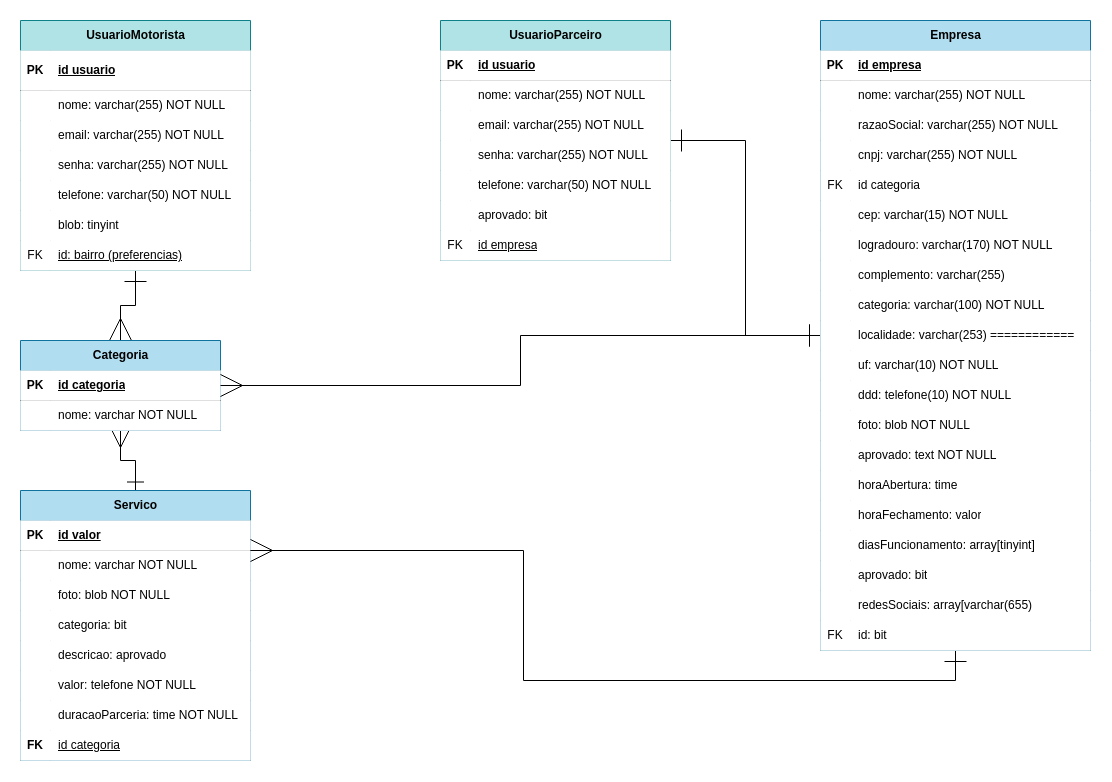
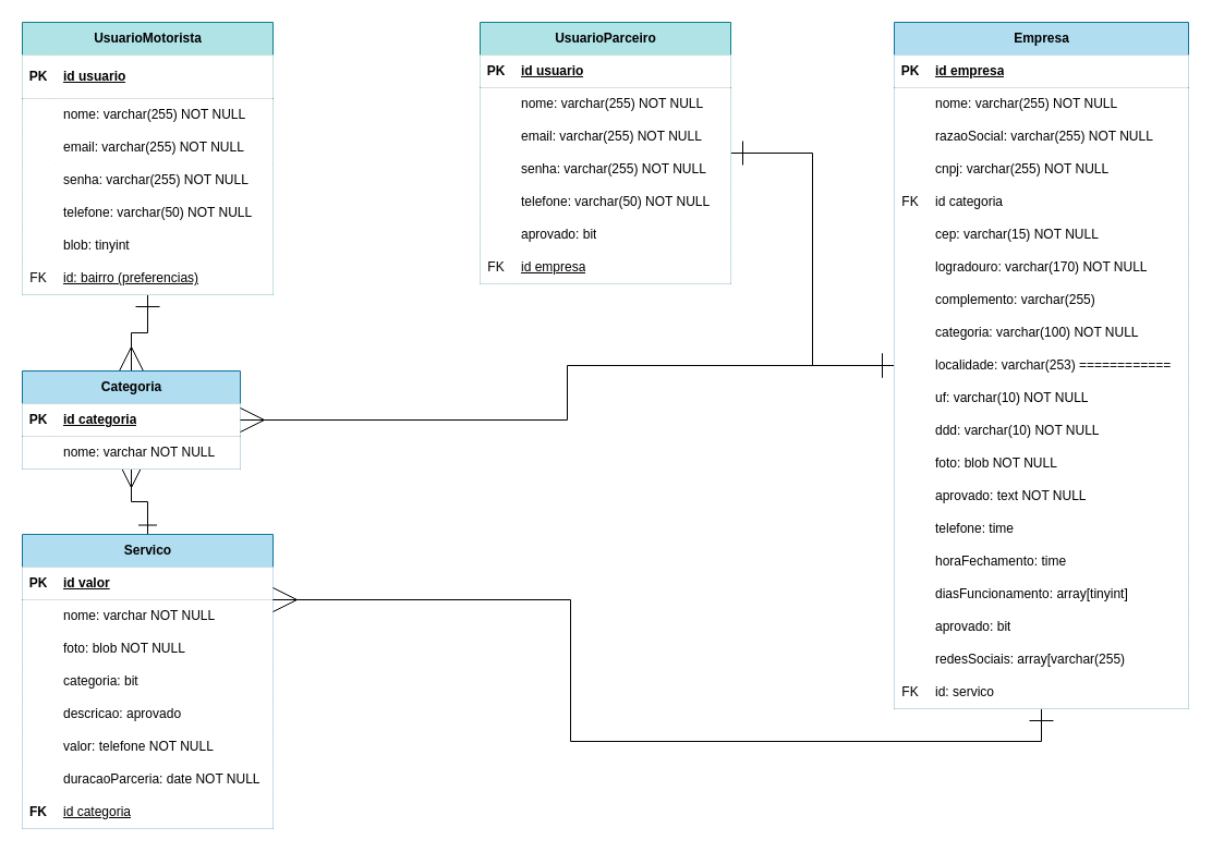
- <mxCell id="119" value="ddd: telefone(10) NOT NULL" style="shape=partialRectangle;connectable=0;fillColor=default;top=0;left=0;bottom=0;right=0;align=left;spacingLeft=6;overflow=hidden;whiteSpace=wrap;html=1;" parent="117" vertex="1"><mxGeometry x="30" width="240" height="30" as="geometry"><mxRectangle width="240" height="30" as="alternateBounds" /></mxGeometry></mxCell>
+ <mxCell id="119" value="ddd: varchar(10) NOT NULL" style="shape=partialRectangle;connectable=0;fillColor=default;top=0;left=0;bottom=0;right=0;align=left;spacingLeft=6;overflow=hidden;whiteSpace=wrap;html=1;" parent="117" vertex="1"><mxGeometry x="30" width="240" height="30" as="geometry"><mxRectangle width="240" height="30" as="alternateBounds" /></mxGeometry></mxCell>
- <mxCell id="128" value="horaAbertura: time" style="shape=partialRectangle;connectable=0;fillColor=default;top=0;left=0;bottom=0;right=0;align=left;spacingLeft=6;overflow=hidden;whiteSpace=wrap;html=1;" parent="126" vertex="1"><mxGeometry x="30" width="240" height="30" as="geometry"><mxRectangle width="240" height="30" as="alternateBounds" /></mxGeometry></mxCell>
+ <mxCell id="128" value="telefone: time" style="shape=partialRectangle;connectable=0;fillColor=default;top=0;left=0;bottom=0;right=0;align=left;spacingLeft=6;overflow=hidden;whiteSpace=wrap;html=1;" parent="126" vertex="1"><mxGeometry x="30" width="240" height="30" as="geometry"><mxRectangle width="240" height="30" as="alternateBounds" /></mxGeometry></mxCell>
- <mxCell id="131" value="horaFechamento: valor" style="shape=partialRectangle;connectable=0;fillColor=default;top=0;left=0;bottom=0;right=0;align=left;spacingLeft=6;overflow=hidden;whiteSpace=wrap;html=1;" parent="129" vertex="1"><mxGeometry x="30" width="240" height="30" as="geometry"><mxRectangle width="240" height="30" as="alternateBounds" /></mxGeometry></mxCell>
+ <mxCell id="131" value="horaFechamento: time" style="shape=partialRectangle;connectable=0;fillColor=default;top=0;left=0;bottom=0;right=0;align=left;spacingLeft=6;overflow=hidden;whiteSpace=wrap;html=1;" parent="129" vertex="1"><mxGeometry x="30" width="240" height="30" as="geometry"><mxRectangle width="240" height="30" as="alternateBounds" /></mxGeometry></mxCell>
- <mxCell id="140" value="redesSociais: array[varchar(655)" style="shape=partialRectangle;connectable=0;fillColor=default;top=0;left=0;bottom=0;right=0;align=left;spacingLeft=6;overflow=hidden;whiteSpace=wrap;html=1;" parent="138" vertex="1"><mxGeometry x="30" width="240" height="30" as="geometry"><mxRectangle width="240" height="30" as="alternateBounds" /></mxGeometry></mxCell>
+ <mxCell id="140" value="redesSociais: array[varchar(255)" style="shape=partialRectangle;connectable=0;fillColor=default;top=0;left=0;bottom=0;right=0;align=left;spacingLeft=6;overflow=hidden;whiteSpace=wrap;html=1;" parent="138" vertex="1"><mxGeometry x="30" width="240" height="30" as="geometry"><mxRectangle width="240" height="30" as="alternateBounds" /></mxGeometry></mxCell>
- <mxCell id="143" value="id: bit" style="shape=partialRectangle;connectable=0;fillColor=default;top=0;left=0;bottom=0;right=0;align=left;spacingLeft=6;overflow=hidden;whiteSpace=wrap;html=1;" parent="141" vertex="1"><mxGeometry x="30" width="240" height="30" as="geometry"><mxRectangle width="240" height="30" as="alternateBounds" /></mxGeometry></mxCell>
+ <mxCell id="143" value="id: servico" style="shape=partialRectangle;connectable=0;fillColor=default;top=0;left=0;bottom=0;right=0;align=left;spacingLeft=6;overflow=hidden;whiteSpace=wrap;html=1;" parent="141" vertex="1"><mxGeometry x="30" width="240" height="30" as="geometry"><mxRectangle width="240" height="30" as="alternateBounds" /></mxGeometry></mxCell>
- <mxCell id="77" value="duracaoParceria: time NOT NULL" style="shape=partialRectangle;connectable=0;fillColor=default;top=0;left=0;bottom=0;right=0;align=left;spacingLeft=6;overflow=hidden;whiteSpace=wrap;html=1;" parent="75" vertex="1"><mxGeometry x="30" width="200" height="30" as="geometry"><mxRectangle width="200" height="30" as="alternateBounds" /></mxGeometry></mxCell>
+ <mxCell id="77" value="duracaoParceria: date NOT NULL" style="shape=partialRectangle;connectable=0;fillColor=default;top=0;left=0;bottom=0;right=0;align=left;spacingLeft=6;overflow=hidden;whiteSpace=wrap;html=1;" parent="75" vertex="1"><mxGeometry x="30" width="200" height="30" as="geometry"><mxRectangle width="200" height="30" as="alternateBounds" /></mxGeometry></mxCell>
